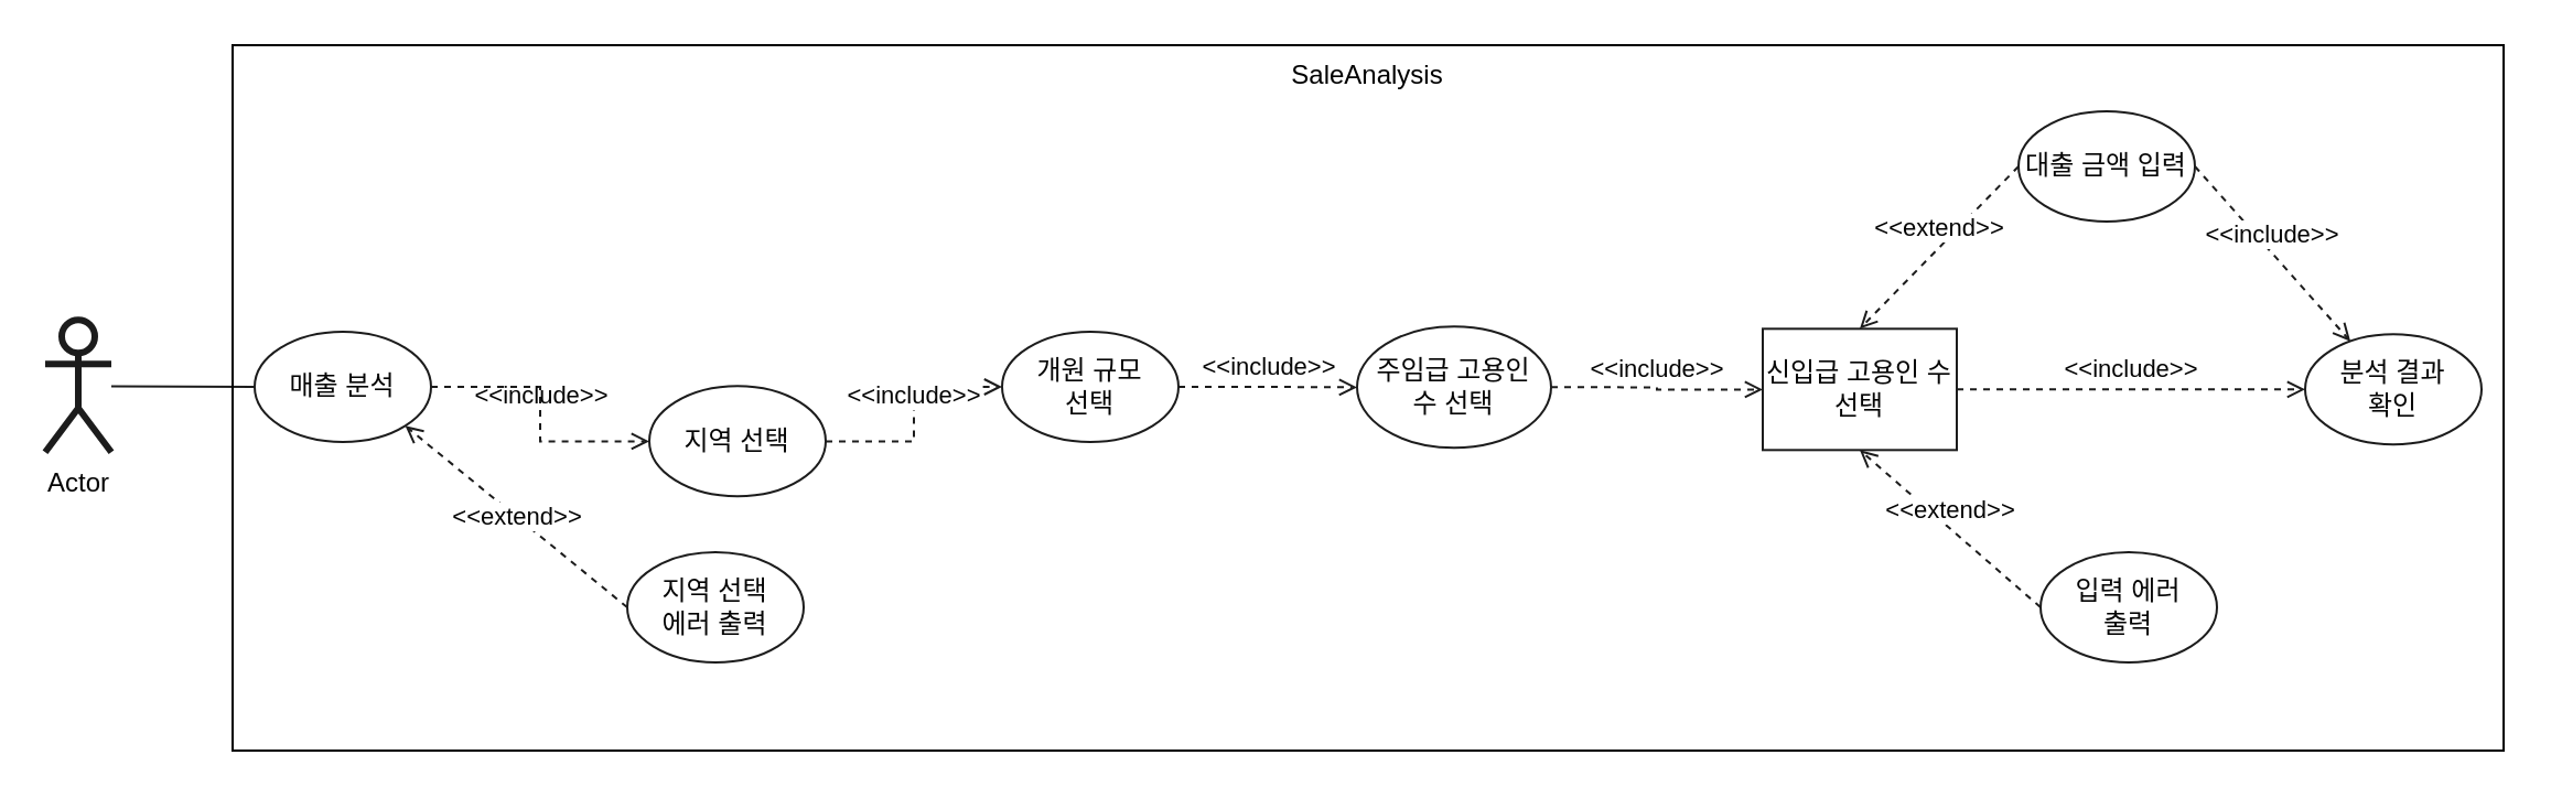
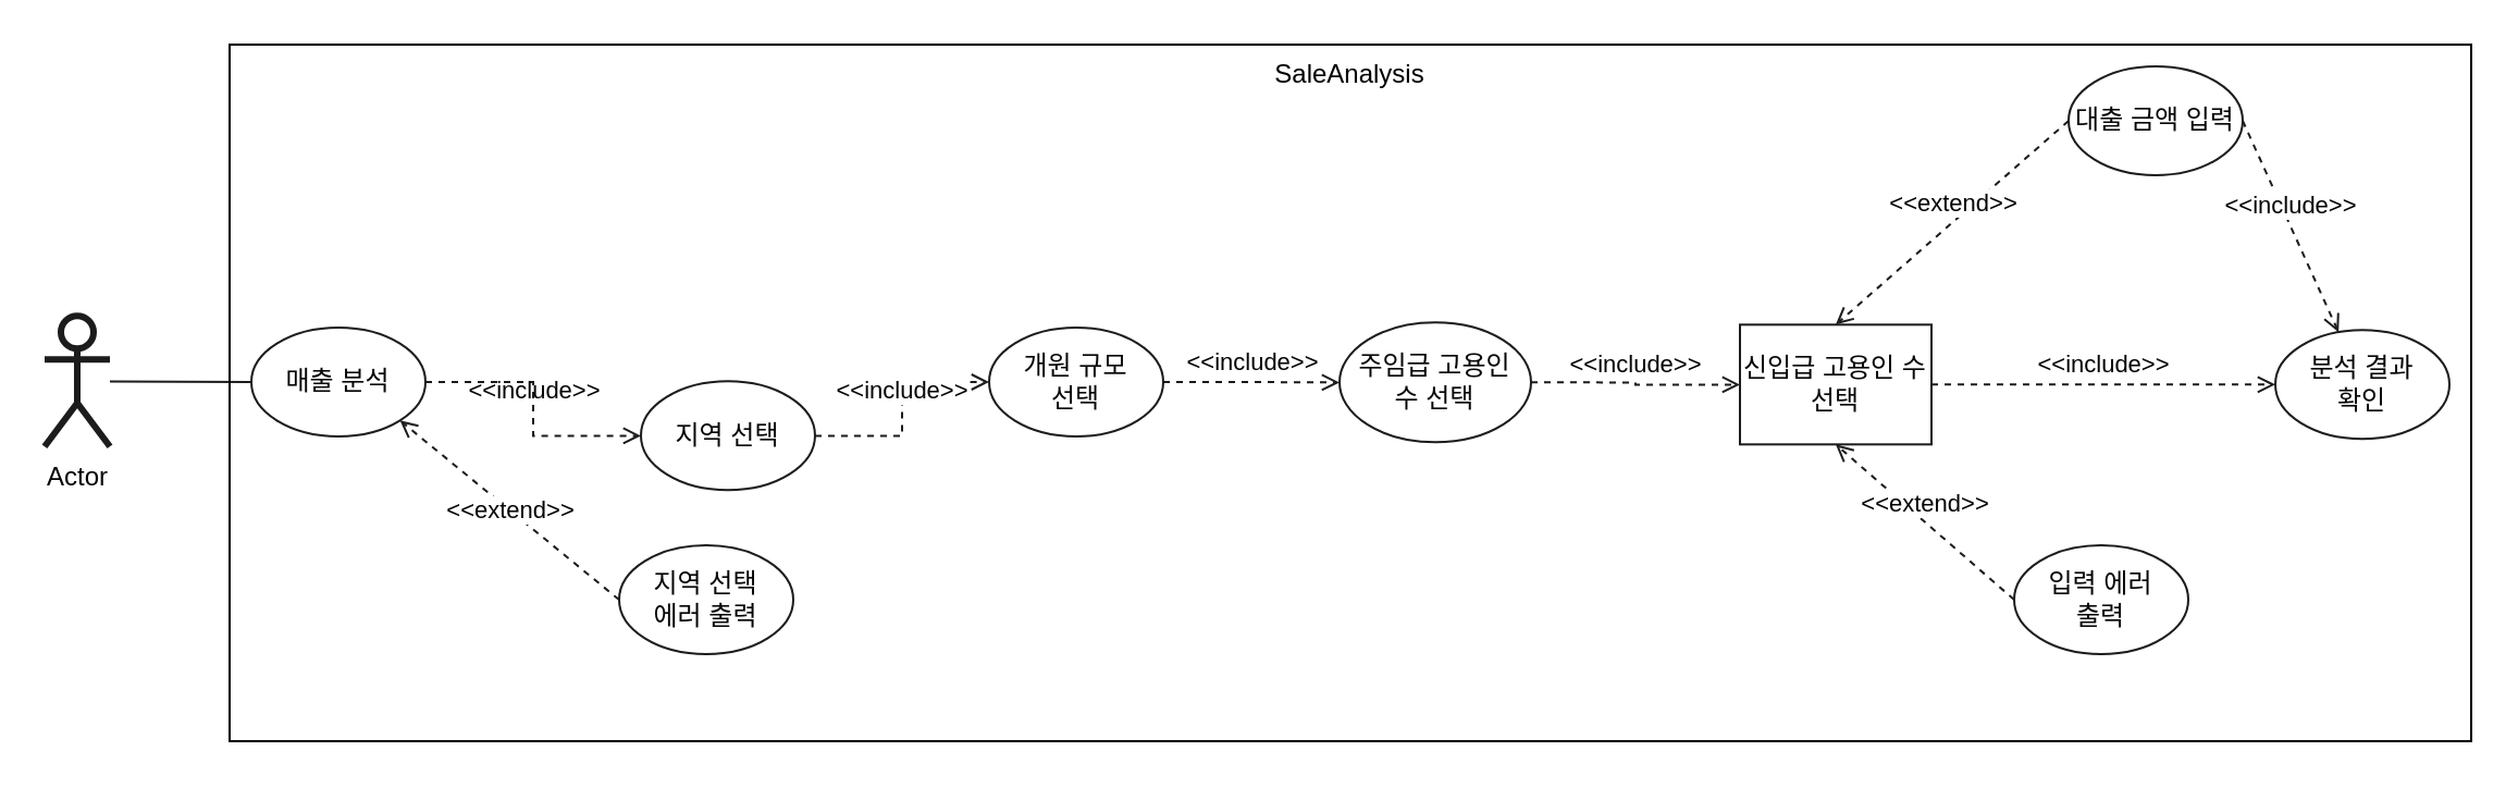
- <mxCell id="17" value="대출 금액 입력" style="ellipse;whiteSpace=wrap;html=1;strokeColor=#1C1C1C;labelBackgroundColor=none;fontColor=#050505;fillColor=#FFFFFF;" parent="1" vertex="1"><mxGeometry x="915" y="50" width="80" height="50" as="geometry" /></mxCell>
+ <mxCell id="17" value="대출 금액 입력" style="ellipse;whiteSpace=wrap;html=1;strokeColor=#1C1C1C;labelBackgroundColor=none;fontColor=#050505;fillColor=#FFFFFF;" parent="1" vertex="1"><mxGeometry x="950" y="30" width="80" height="50" as="geometry" /></mxCell>
